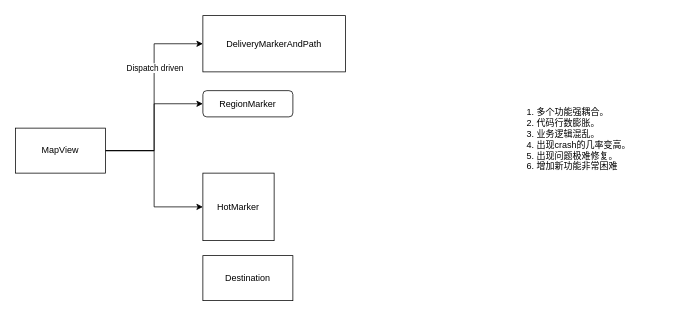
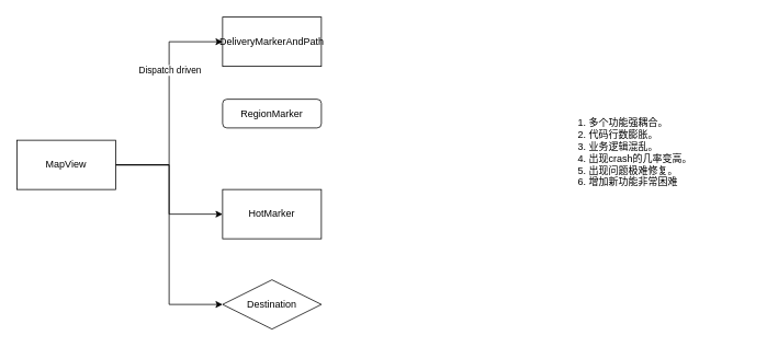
- <mxCell id="8" value="DeliveryMarkerAndPath" style="rounded=0;whiteSpace=wrap;html=1;" vertex="1" parent="1"><mxGeometry x="270" y="20" width="190" height="75" as="geometry" /></mxCell>
+ <mxCell id="8" value="DeliveryMarkerAndPath" style="rounded=0;whiteSpace=wrap;html=1;" vertex="1" parent="1"><mxGeometry x="270" y="20" width="120" height="60" as="geometry" /></mxCell>
- <mxCell id="4" style="edgeStyle=orthogonalEdgeStyle;rounded=0;orthogonalLoop=1;jettySize=auto;html=1;entryX=0;entryY=0.5;entryDx=0;entryDy=0;" edge="1" parent="1" source="7" target="9"><mxGeometry relative="1" as="geometry" /></mxCell>
- <mxCell id="10" value="HotMarker" style="rounded=0;whiteSpace=wrap;html=1;" vertex="1" parent="1"><mxGeometry x="270" y="230" width="95" height="90" as="geometry" /></mxCell>
+ <mxCell id="10" value="HotMarker" style="rounded=0;whiteSpace=wrap;html=1;" vertex="1" parent="1"><mxGeometry x="270" y="230" width="120" height="60" as="geometry" /></mxCell>
+ <mxCell id="6" style="edgeStyle=orthogonalEdgeStyle;rounded=0;orthogonalLoop=1;jettySize=auto;html=1;entryX=0;entryY=0.5;entryDx=0;entryDy=0;" edge="1" parent="1" source="7" target="11"><mxGeometry relative="1" as="geometry" /></mxCell>
- <mxCell id="11" value="Destination" style="rounded=0;whiteSpace=wrap;html=1;" vertex="1" parent="1"><mxGeometry x="270" y="340" width="120" height="60" as="geometry" /></mxCell>
+ <mxCell id="11" value="Destination" style="rhombus;whiteSpace=wrap;html=1;" vertex="1" parent="1"><mxGeometry x="270" y="340" width="120" height="60" as="geometry" /></mxCell>
